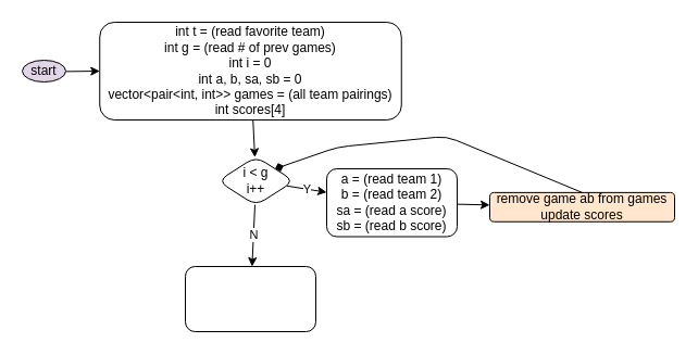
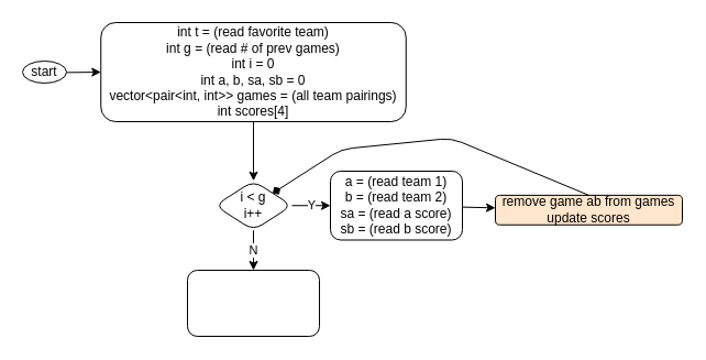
- <mxCell id="5" value="start" style="ellipse;whiteSpace=wrap;html=1;fillColor=#e1d5e7;" vertex="1" parent="1"><mxGeometry x="20" y="55" width="40" height="20" as="geometry" /></mxCell>
+ <mxCell id="5" value="start" style="ellipse;whiteSpace=wrap;html=1;" vertex="1" parent="1"><mxGeometry x="20" y="55" width="40" height="20" as="geometry" /></mxCell>
- <mxCell id="8" value="i &amp;lt; g&lt;br&gt;i++" style="rhombus;whiteSpace=wrap;html=1;rounded=1;" vertex="1" parent="1"><mxGeometry x="200" y="143.75" width="70" height="45" as="geometry" /></mxCell>
+ <mxCell id="8" value="i &amp;lt; g&lt;br&gt;i++" style="rhombus;whiteSpace=wrap;html=1;rounded=1;" vertex="1" parent="1"><mxGeometry x="195" y="163.75" width="70" height="45" as="geometry" /></mxCell>
